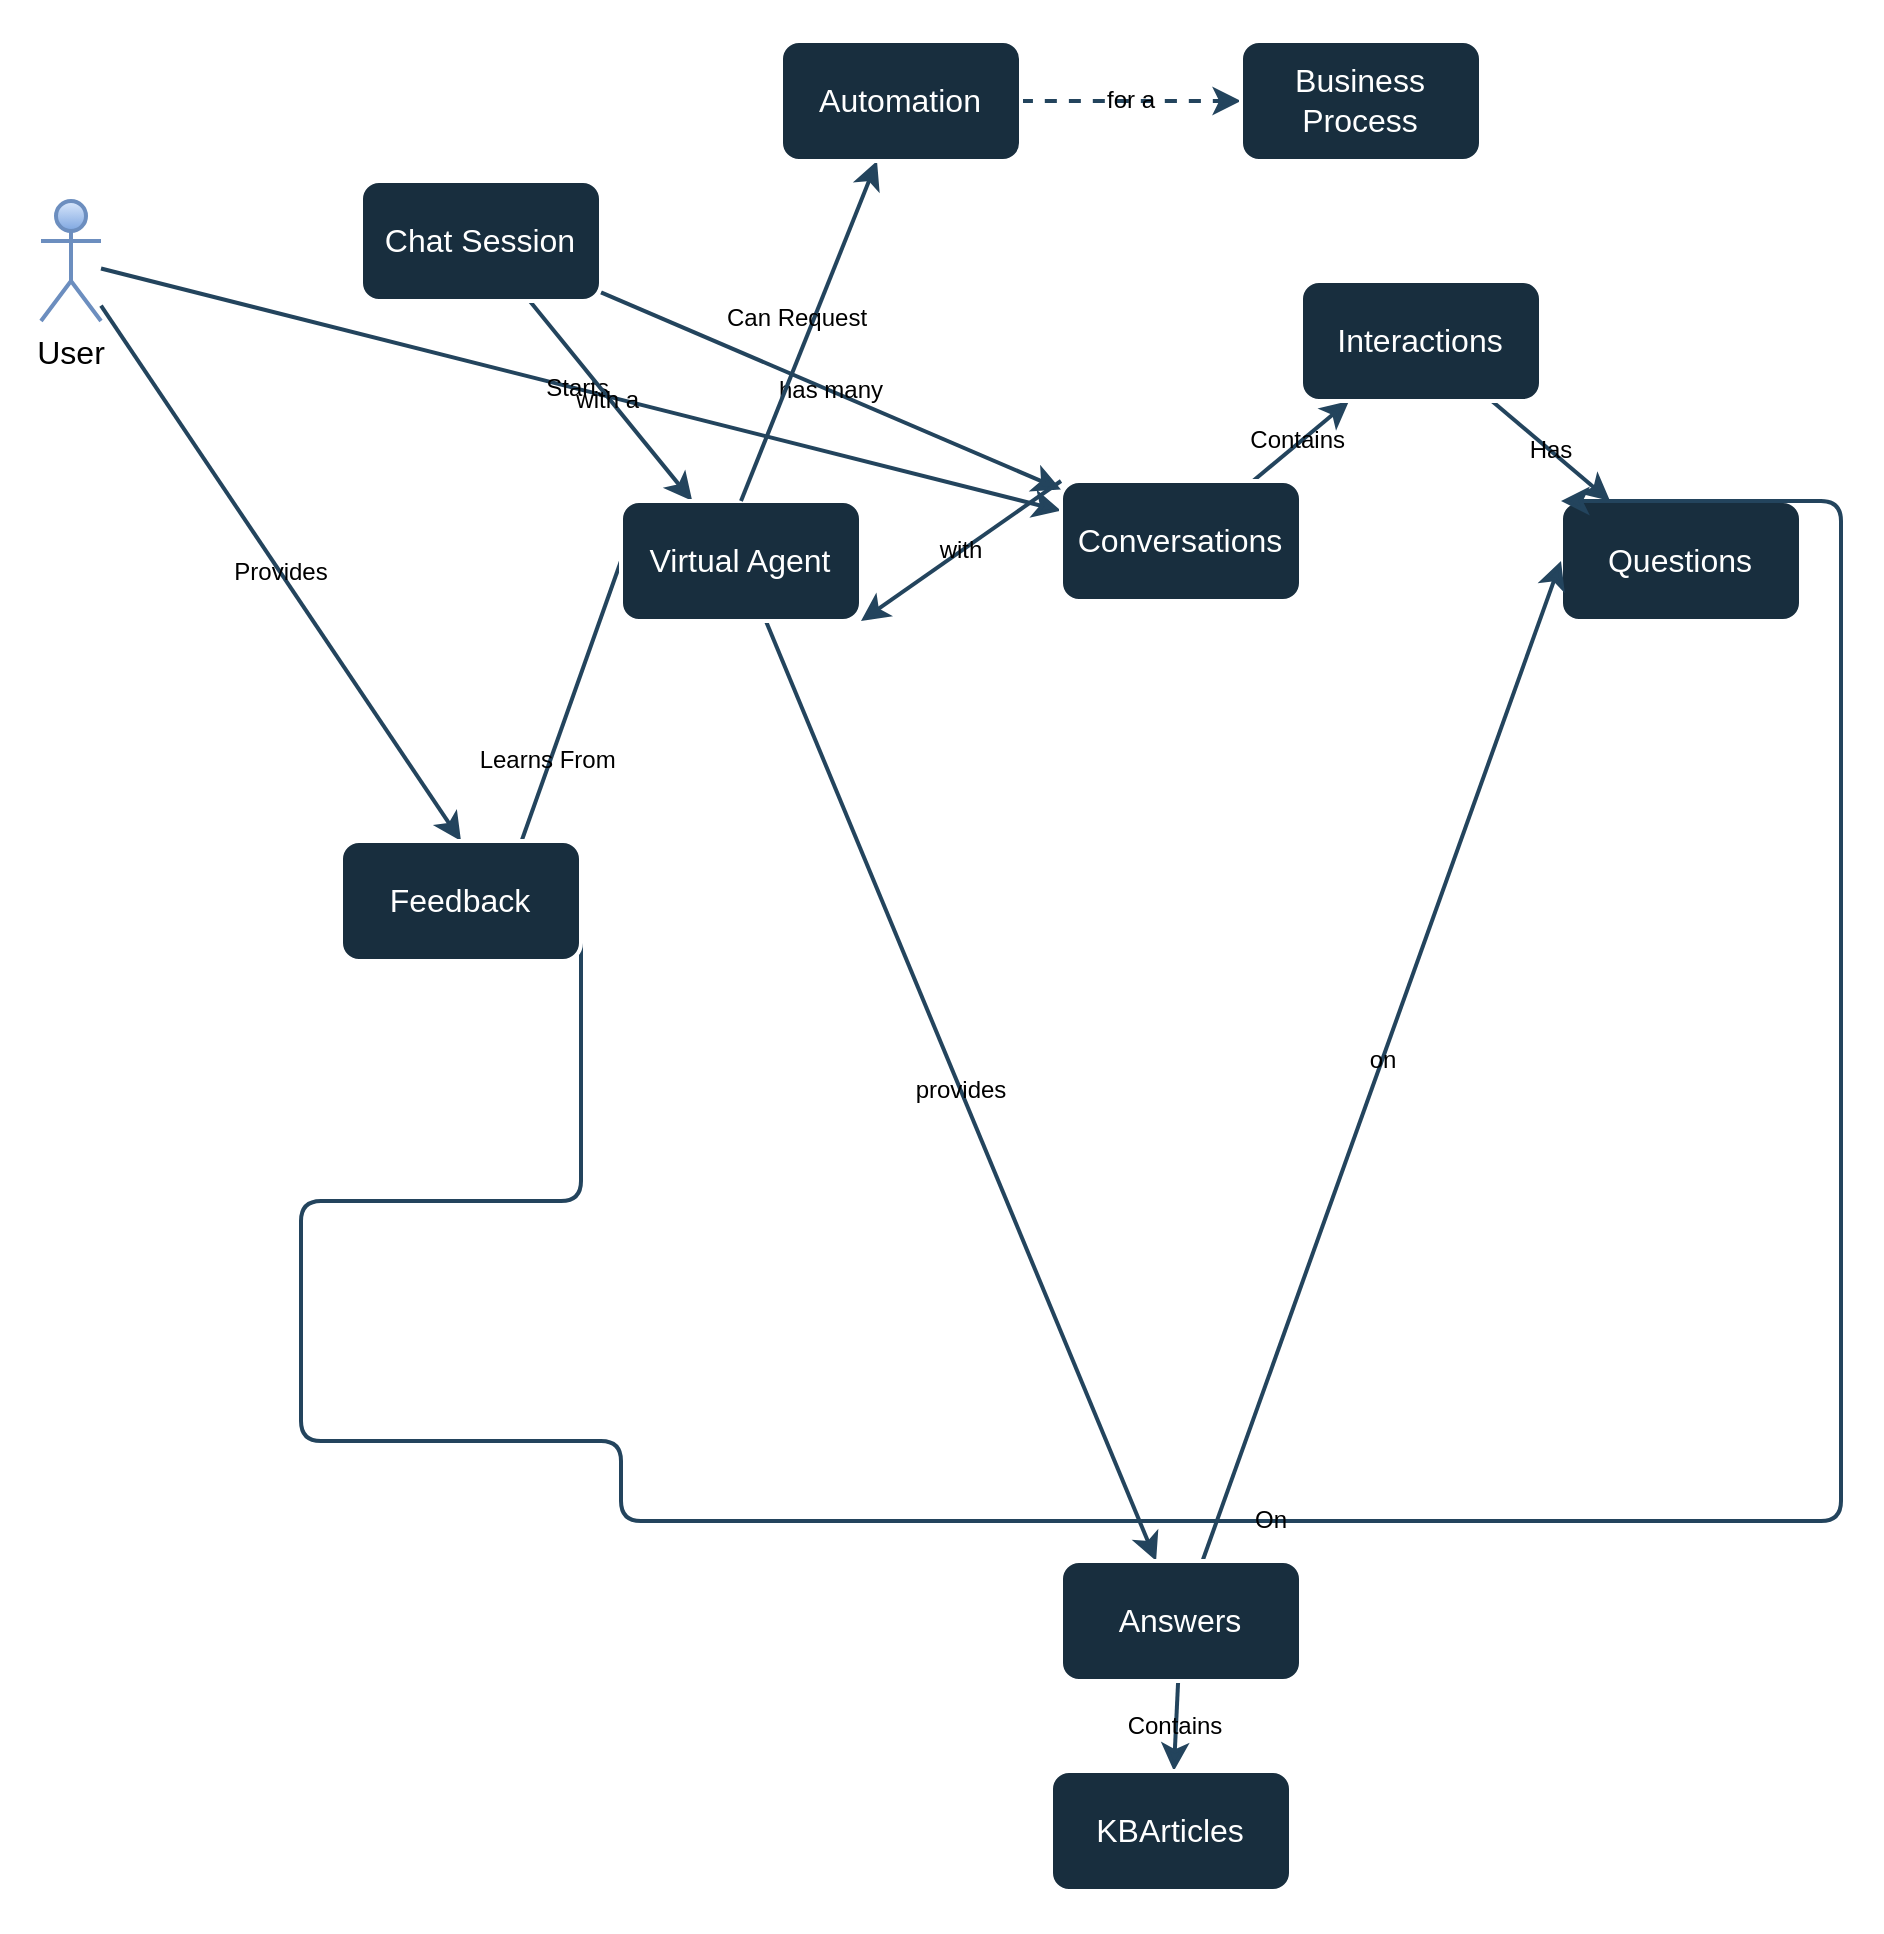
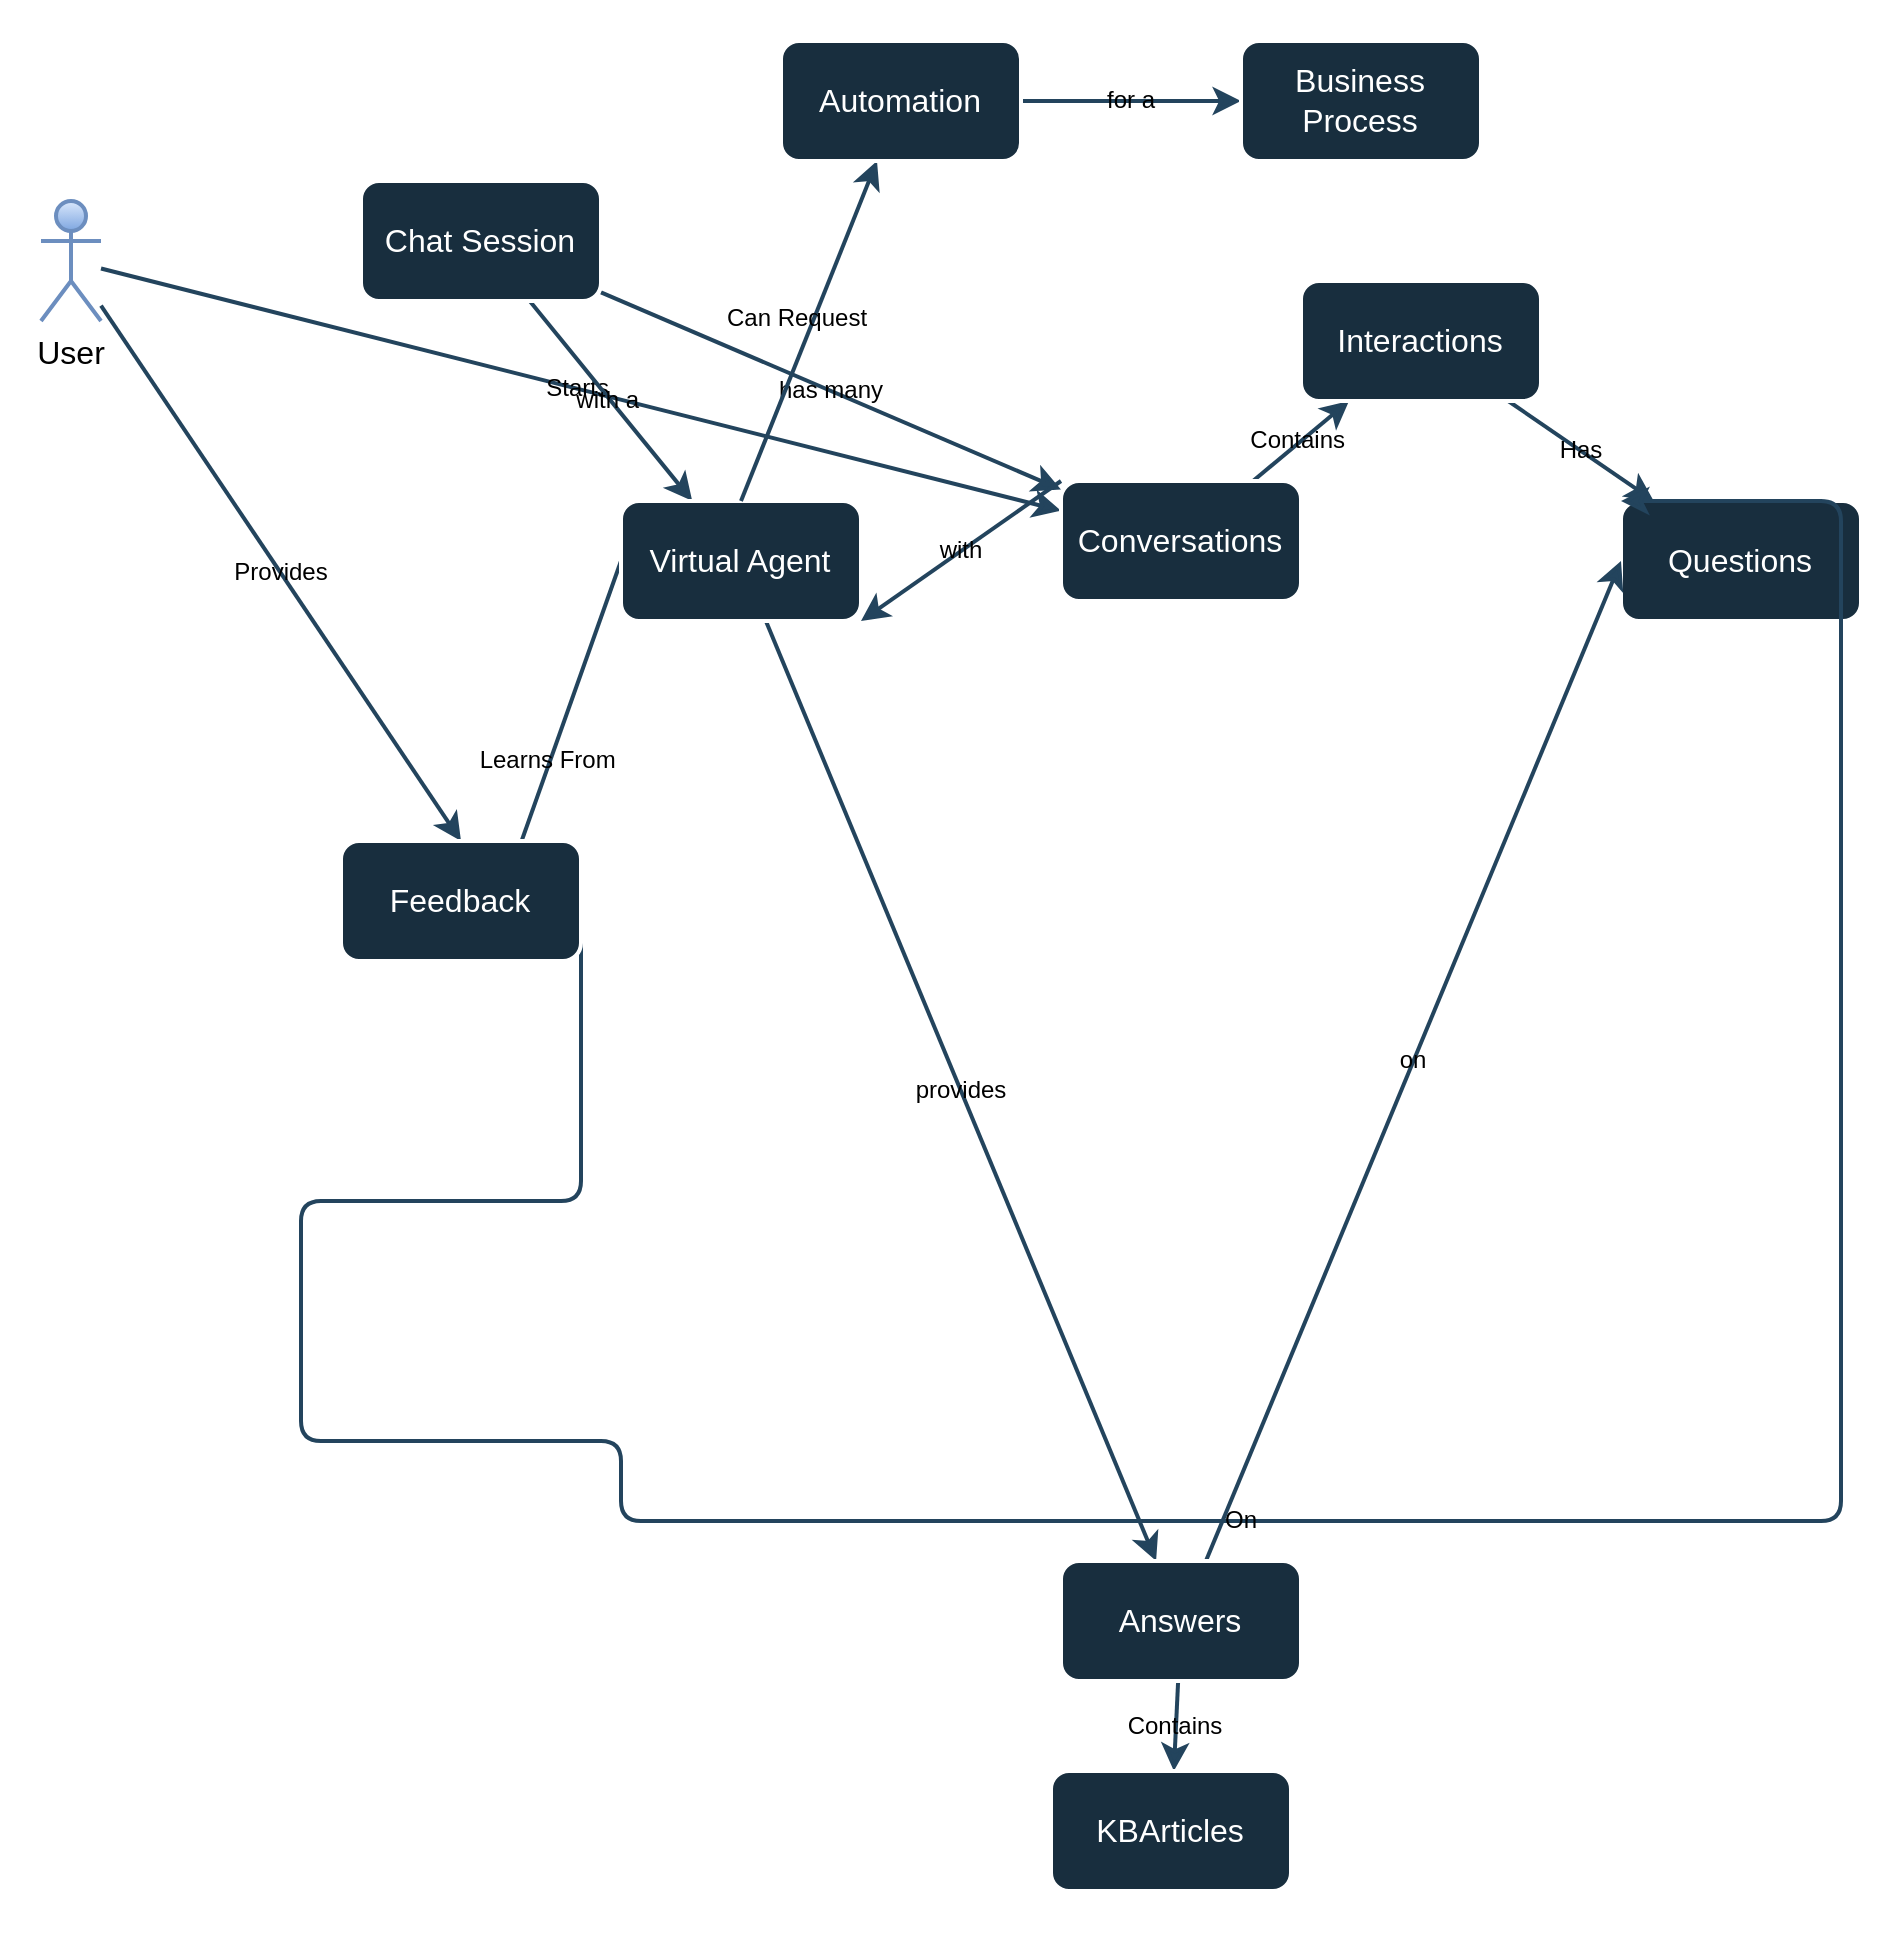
- <mxCell id="24" value="for a" style="edgeStyle=none;curved=1;rounded=1;orthogonalLoop=1;jettySize=auto;html=1;fontSize=12;startSize=8;endSize=8;labelBackgroundColor=none;strokeColor=#23445D;fontColor=default;strokeWidth=2;dashed=1;" edge="1" parent="1" source="25" target="26"><mxGeometry relative="1" as="geometry" /></mxCell>
+ <mxCell id="24" value="for a" style="edgeStyle=none;curved=1;rounded=1;orthogonalLoop=1;jettySize=auto;html=1;fontSize=12;startSize=8;endSize=8;labelBackgroundColor=none;strokeColor=#23445D;fontColor=default;strokeWidth=2;" edge="1" parent="1" source="25" target="26"><mxGeometry relative="1" as="geometry" /></mxCell>
- <mxCell id="13" value="Questions" style="whiteSpace=wrap;html=1;fontSize=16;rounded=1;labelBackgroundColor=none;fillColor=#182E3E;strokeColor=#FFFFFF;fontColor=#FFFFFF;strokeWidth=2;" vertex="1" parent="1"><mxGeometry x="780" y="250" width="120" height="60" as="geometry" /></mxCell>
+ <mxCell id="13" value="Questions" style="whiteSpace=wrap;html=1;fontSize=16;rounded=1;labelBackgroundColor=none;fillColor=#182E3E;strokeColor=#FFFFFF;fontColor=#FFFFFF;strokeWidth=2;" vertex="1" parent="1"><mxGeometry x="810" y="250" width="120" height="60" as="geometry" /></mxCell>
